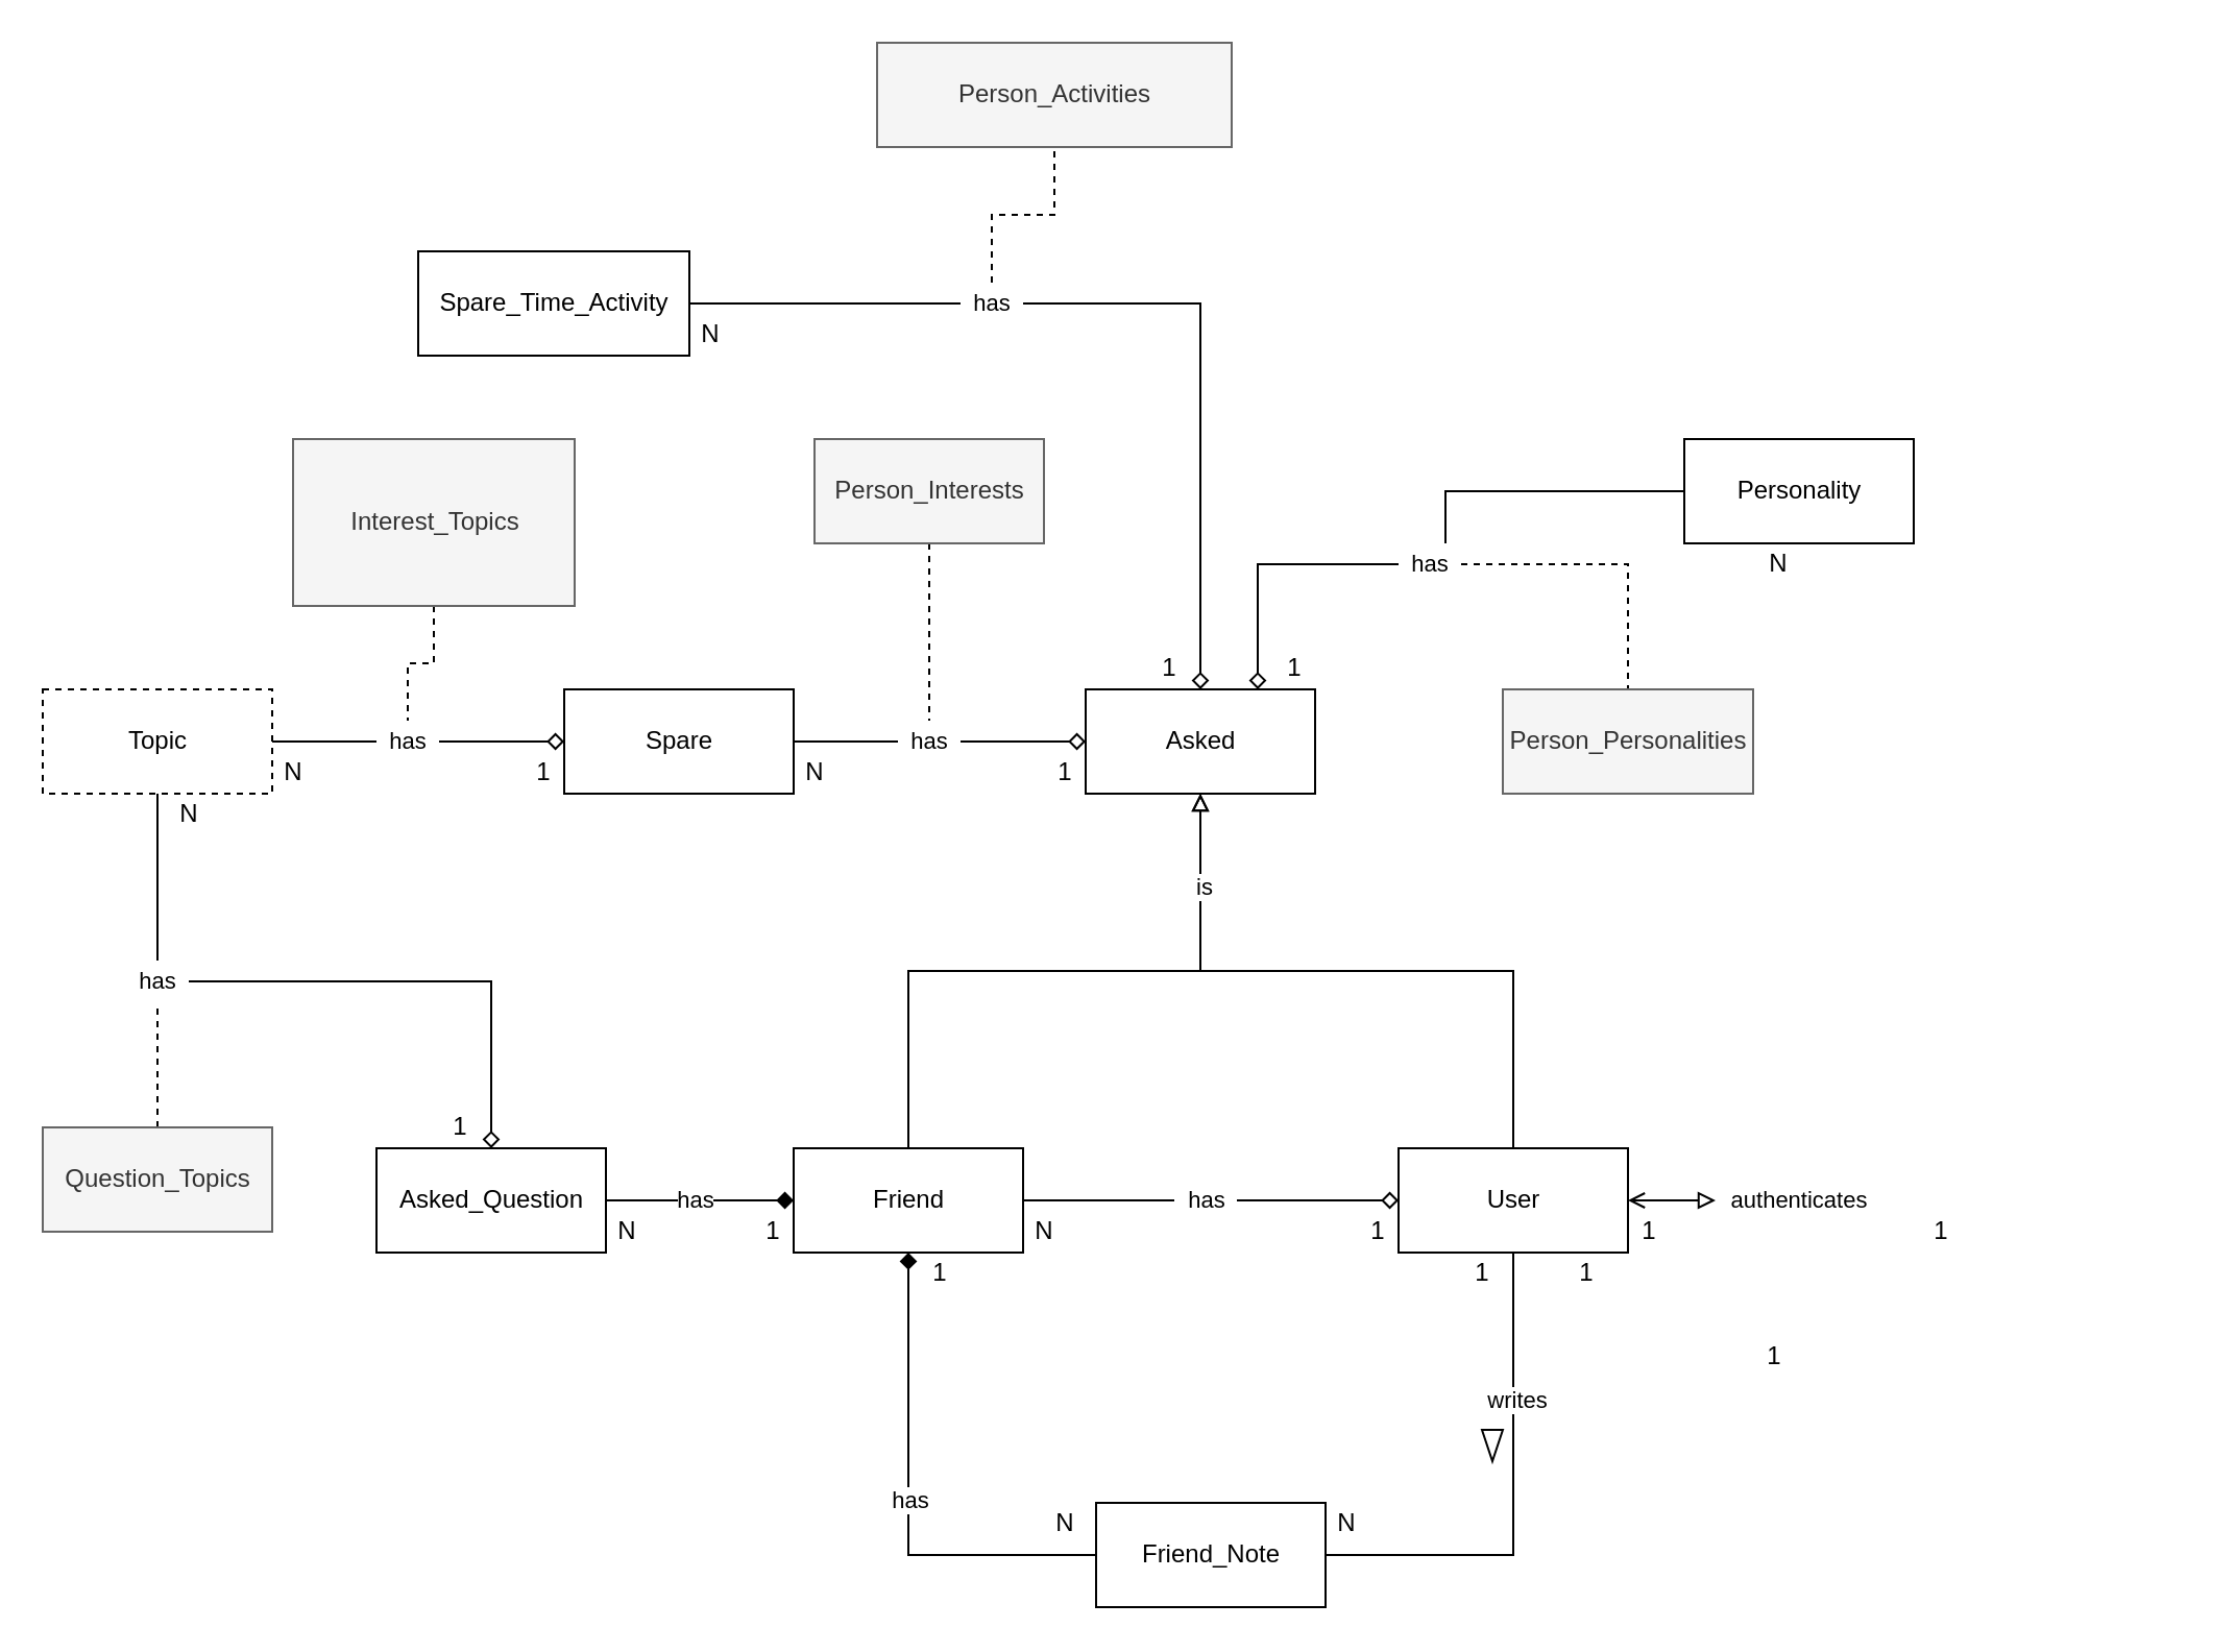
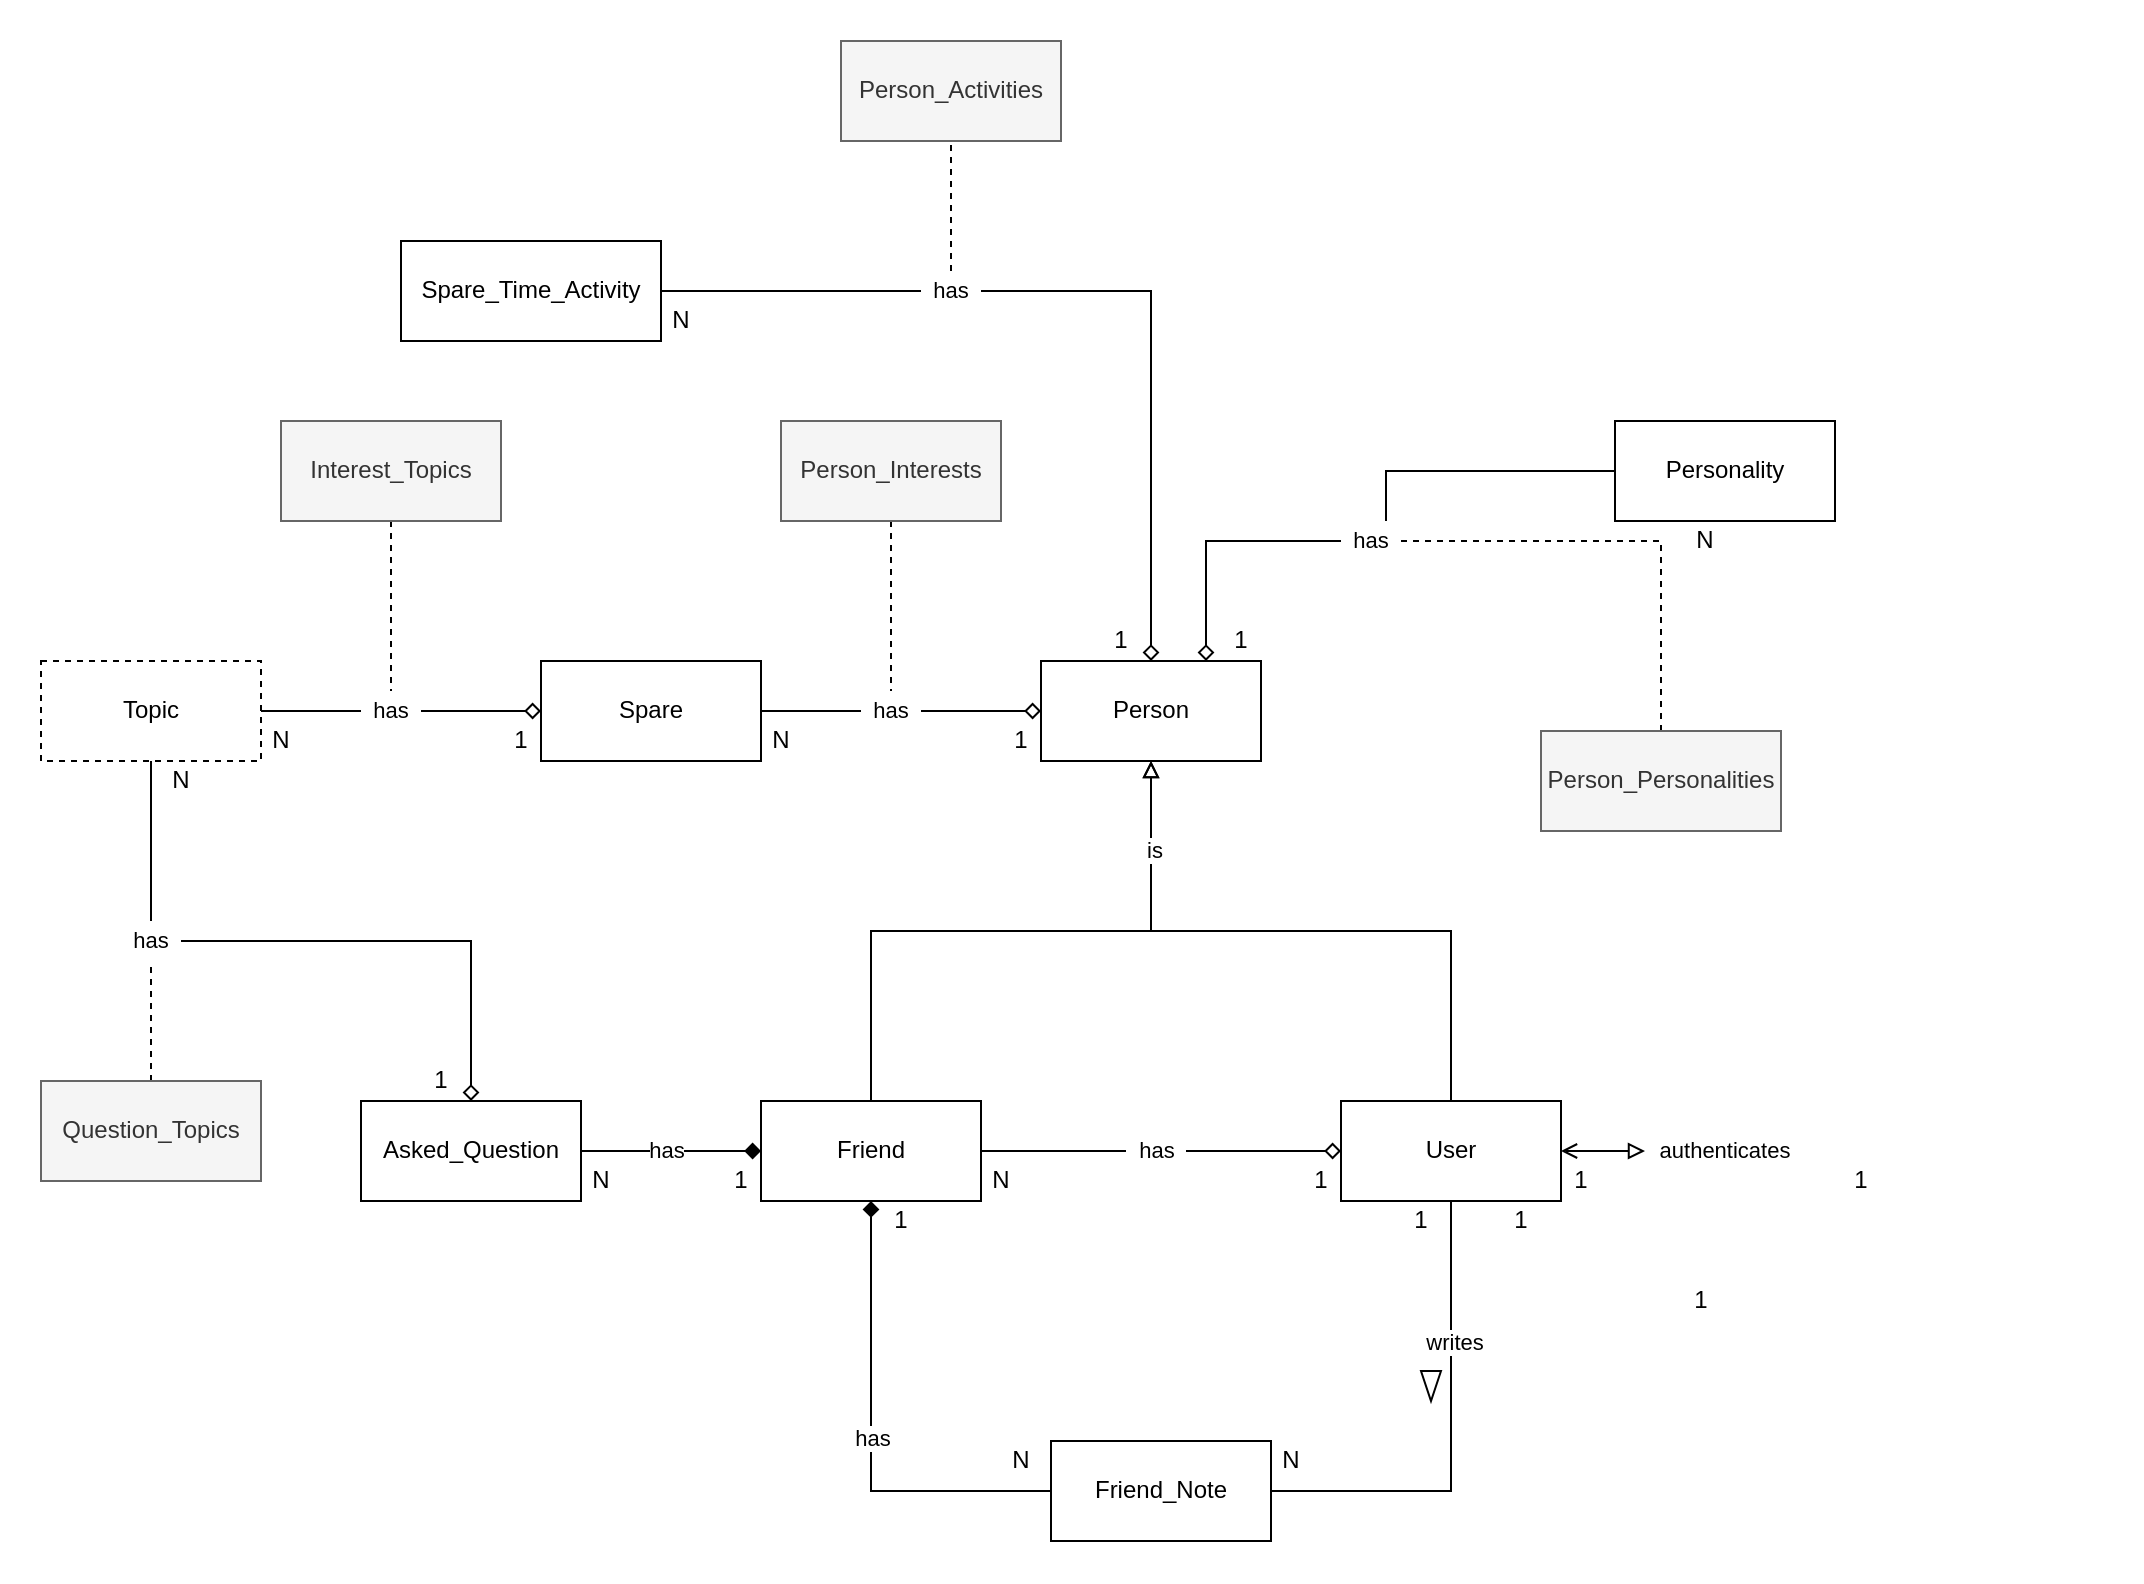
- <mxCell id="76" value="Person_Activities" style="html=1;fillColor=#f5f5f5;strokeColor=#666666;fontColor=#333333;" parent="1" vertex="1"><mxGeometry x="420" y="20" width="170" height="50" as="geometry" /></mxCell>
+ <mxCell id="76" value="Person_Activities" style="html=1;fillColor=#f5f5f5;strokeColor=#666666;fontColor=#333333;" parent="1" vertex="1"><mxGeometry x="420" y="20" width="110" height="50" as="geometry" /></mxCell>
- <mxCell id="55" value="Interest_Topics" style="html=1;fillColor=#f5f5f5;strokeColor=#666666;fontColor=#333333;" parent="1" vertex="1"><mxGeometry x="140" y="210" width="135" height="80" as="geometry" /></mxCell>
+ <mxCell id="55" value="Interest_Topics" style="html=1;fillColor=#f5f5f5;strokeColor=#666666;fontColor=#333333;" parent="1" vertex="1"><mxGeometry x="140" y="210" width="110" height="50" as="geometry" /></mxCell>
- <mxCell id="12" value="Asked" style="html=1;" parent="11" vertex="1"><mxGeometry x="20" y="20" width="110" height="50" as="geometry" /></mxCell>
+ <mxCell id="12" value="Person" style="html=1;" parent="11" vertex="1"><mxGeometry x="20" y="20" width="110" height="50" as="geometry" /></mxCell>
- <mxCell id="77" value="Person_Personalities" style="html=1;fillColor=#f5f5f5;strokeColor=#666666;fontColor=#333333;" parent="1" vertex="1"><mxGeometry x="720" y="330" width="120" height="50" as="geometry" /></mxCell>
+ <mxCell id="77" value="Person_Personalities" style="html=1;fillColor=#f5f5f5;strokeColor=#666666;fontColor=#333333;" parent="1" vertex="1"><mxGeometry x="770" y="365" width="120" height="50" as="geometry" /></mxCell>
